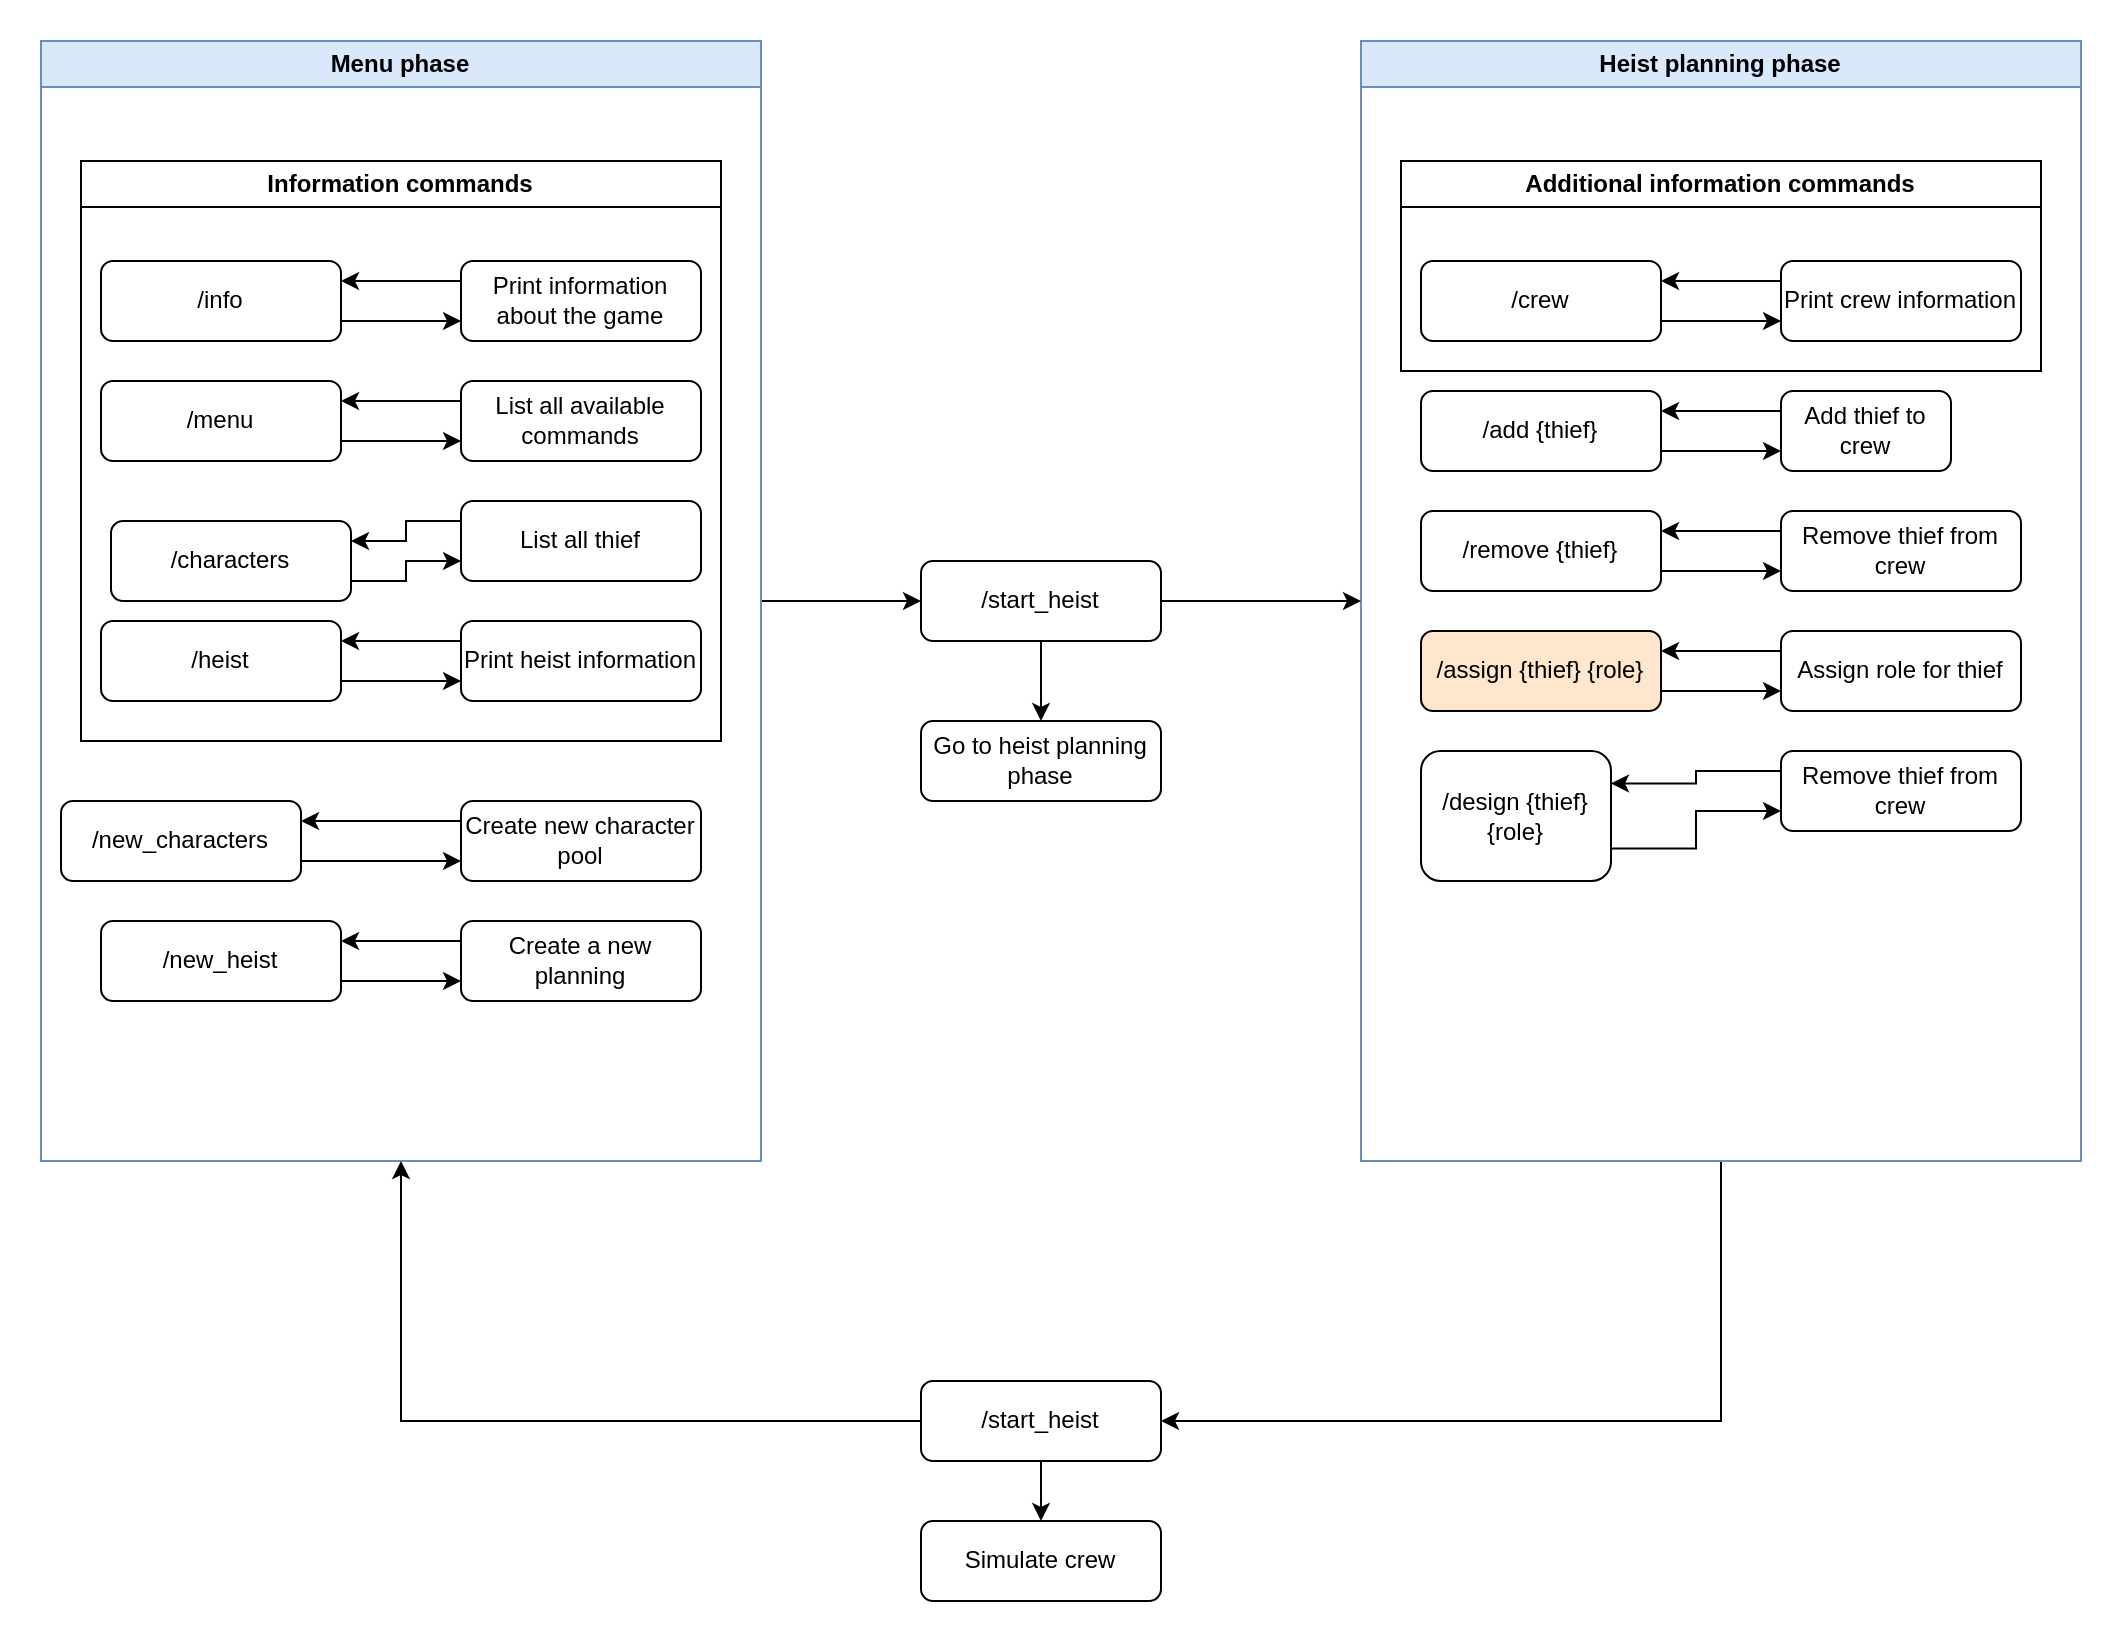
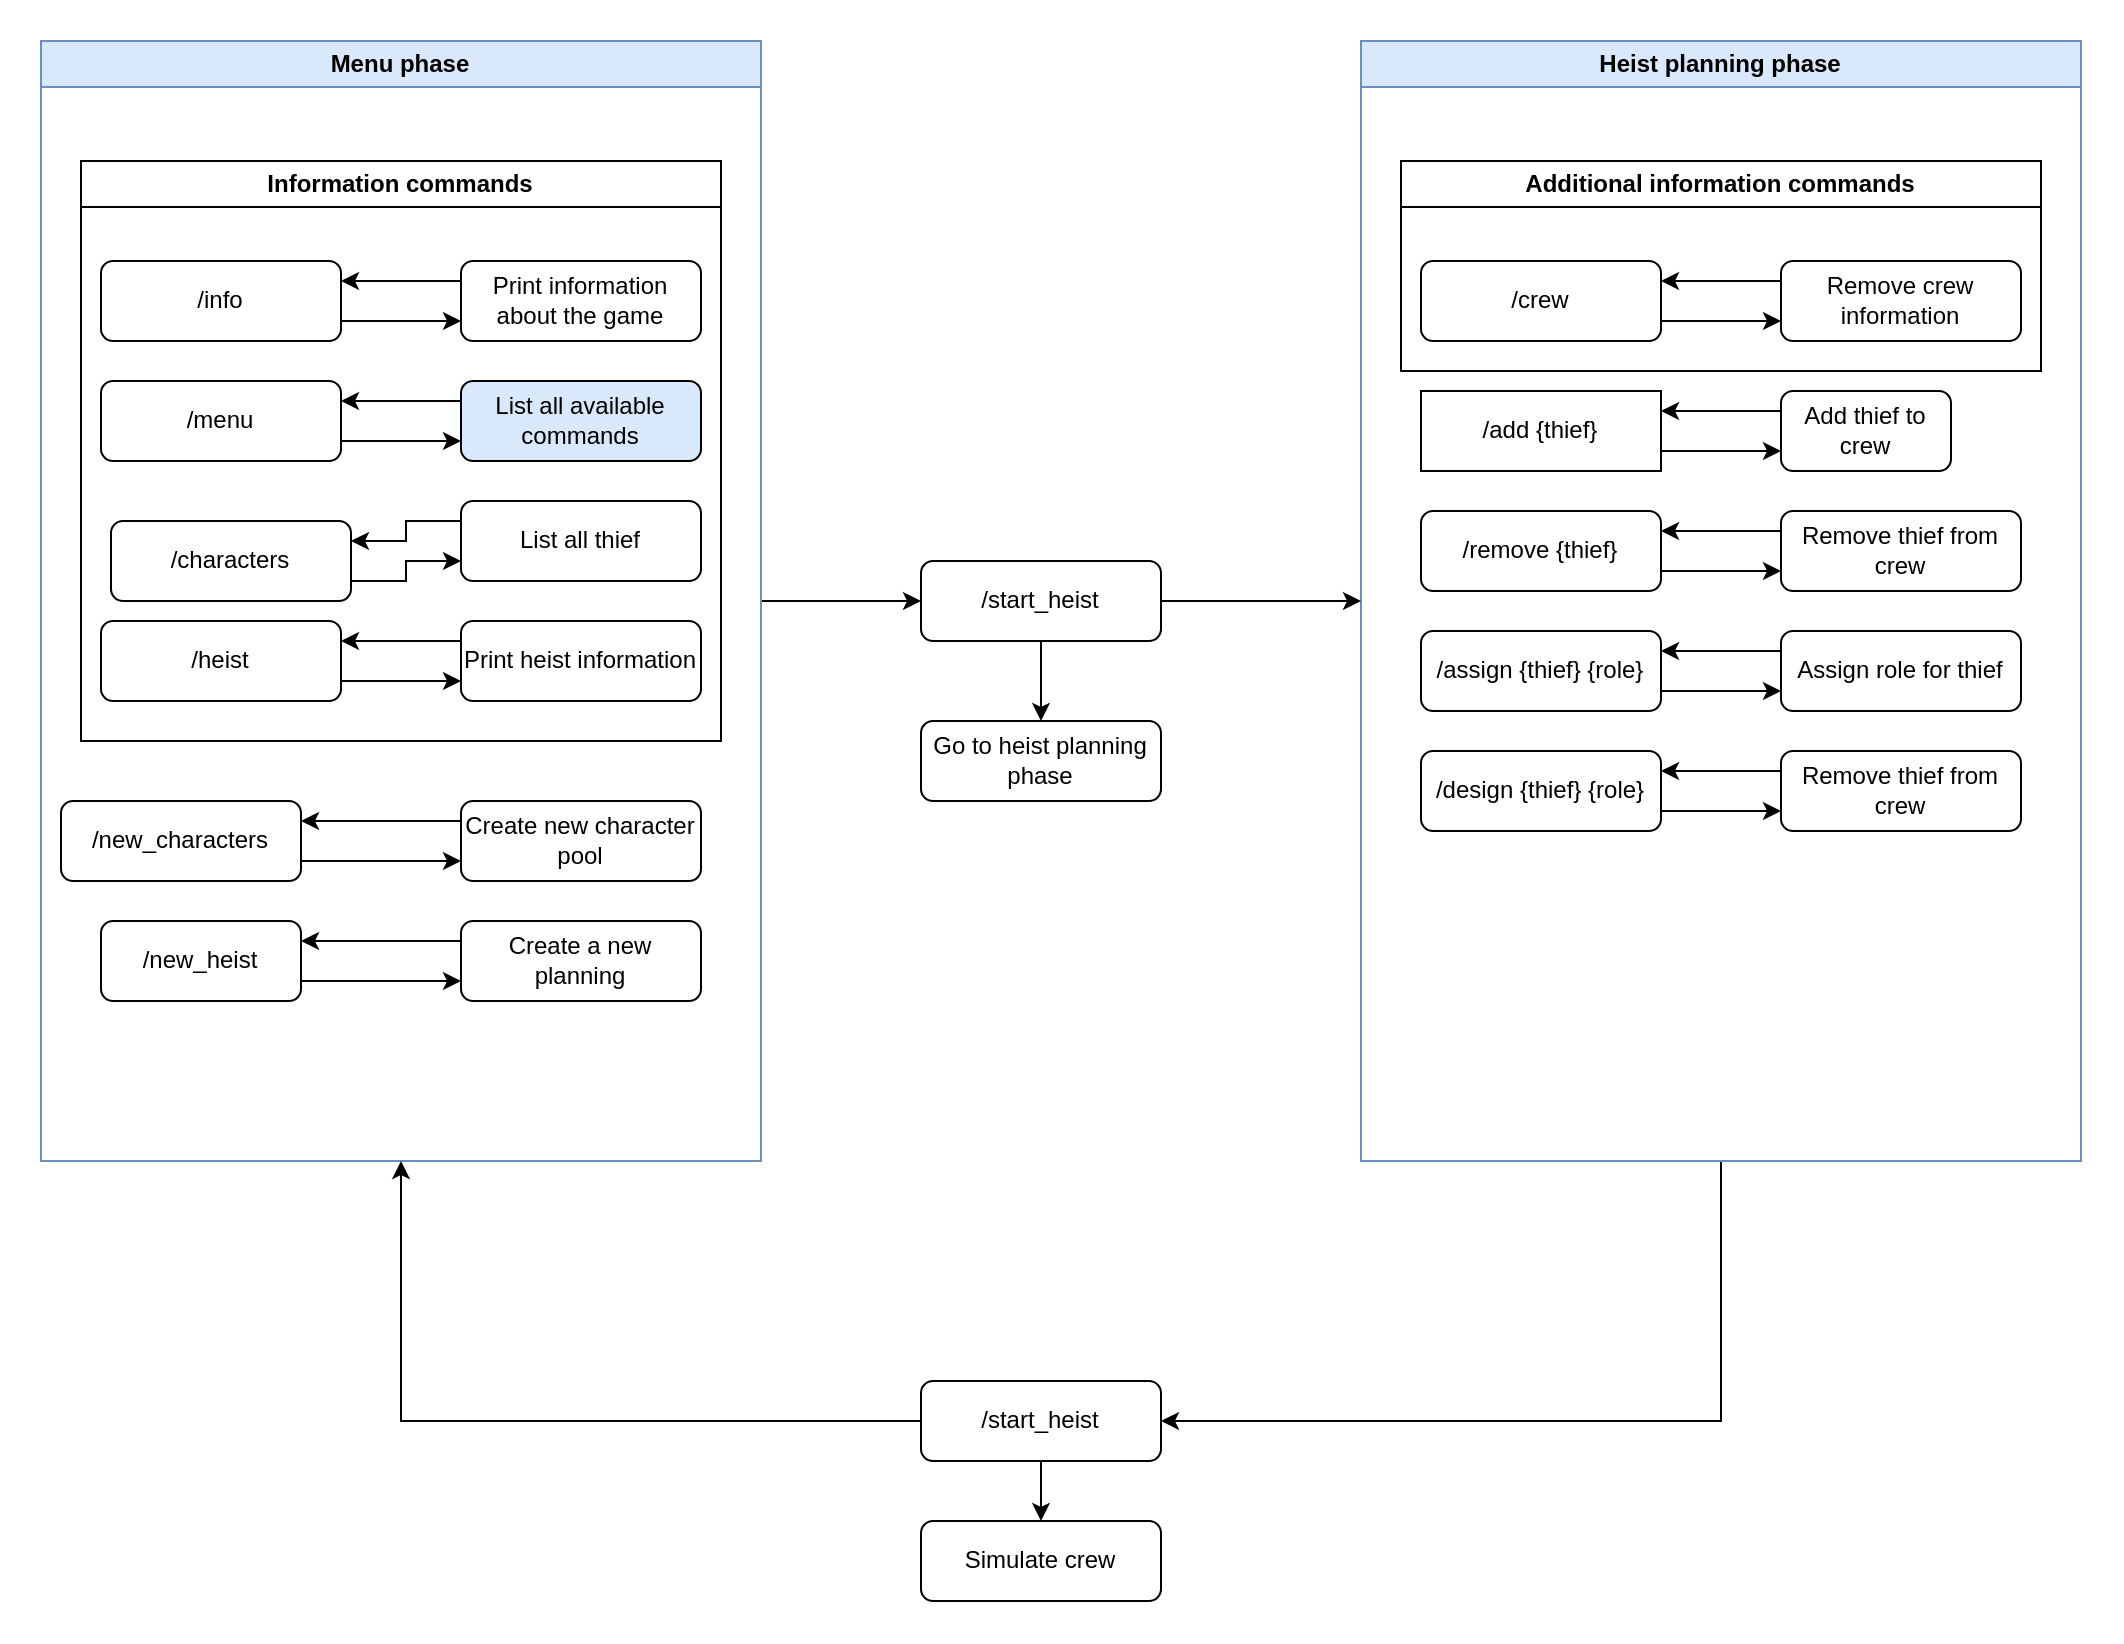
- <mxCell id="50" value="Print crew information" style="rounded=1;whiteSpace=wrap;html=1;fontSize=12;glass=0;strokeWidth=1;shadow=0;" vertex="1" parent="47"><mxGeometry x="190" y="50" width="120" height="40" as="geometry" /></mxCell>
+ <mxCell id="50" value="Remove crew information" style="rounded=1;whiteSpace=wrap;html=1;fontSize=12;glass=0;strokeWidth=1;shadow=0;" vertex="1" parent="47"><mxGeometry x="190" y="50" width="120" height="40" as="geometry" /></mxCell>
- <mxCell id="21" value="List all available commands" style="rounded=1;whiteSpace=wrap;html=1;fontSize=12;glass=0;strokeWidth=1;shadow=0;" vertex="1" parent="12"><mxGeometry x="190" y="110" width="120" height="40" as="geometry" /></mxCell>
+ <mxCell id="21" value="List all available commands" style="rounded=1;whiteSpace=wrap;html=1;fontSize=12;glass=0;strokeWidth=1;shadow=0;fillColor=#dae8fc;" vertex="1" parent="12"><mxGeometry x="190" y="110" width="120" height="40" as="geometry" /></mxCell>
- <mxCell id="31" value="/add {thief}" style="rounded=1;whiteSpace=wrap;html=1;fontSize=12;glass=0;strokeWidth=1;shadow=0;" vertex="1" parent="30"><mxGeometry x="30" y="175" width="120" height="40" as="geometry" /></mxCell>
+ <mxCell id="31" value="/add {thief}" style="whiteSpace=wrap;html=1;fontSize=12;glass=0;strokeWidth=1;shadow=0;rounded=0;" vertex="1" parent="30"><mxGeometry x="30" y="175" width="120" height="40" as="geometry" /></mxCell>
- <mxCell id="39" value="/assign {thief} {role}" style="rounded=1;whiteSpace=wrap;html=1;fontSize=12;glass=0;strokeWidth=1;shadow=0;fillColor=#ffe6cc;" vertex="1" parent="30"><mxGeometry x="30" y="295" width="120" height="40" as="geometry" /></mxCell>
+ <mxCell id="39" value="/assign {thief} {role}" style="rounded=1;whiteSpace=wrap;html=1;fontSize=12;glass=0;strokeWidth=1;shadow=0;" vertex="1" parent="30"><mxGeometry x="30" y="295" width="120" height="40" as="geometry" /></mxCell>
- <mxCell id="40" value="/design {thief} {role}" style="rounded=1;whiteSpace=wrap;html=1;fontSize=12;glass=0;strokeWidth=1;shadow=0;" vertex="1" parent="30"><mxGeometry x="30" y="355" width="95" height="65" as="geometry" /></mxCell>
+ <mxCell id="40" value="/design {thief} {role}" style="rounded=1;whiteSpace=wrap;html=1;fontSize=12;glass=0;strokeWidth=1;shadow=0;" vertex="1" parent="30"><mxGeometry x="30" y="355" width="120" height="40" as="geometry" /></mxCell>
- <mxCell id="5" value="/new_heist" style="rounded=1;whiteSpace=wrap;html=1;fontSize=12;glass=0;strokeWidth=1;shadow=0;" vertex="1" parent="3"><mxGeometry x="30" y="440" width="120" height="40" as="geometry" /></mxCell>
+ <mxCell id="5" value="/new_heist" style="rounded=1;whiteSpace=wrap;html=1;fontSize=12;glass=0;strokeWidth=1;shadow=0;" vertex="1" parent="3"><mxGeometry x="30" y="440" width="100" height="40" as="geometry" /></mxCell>
